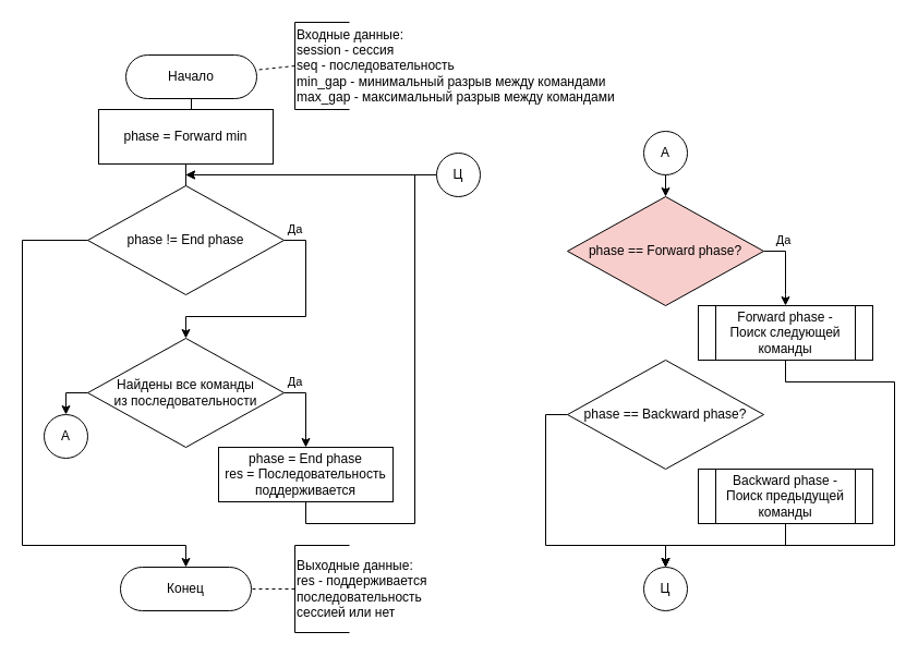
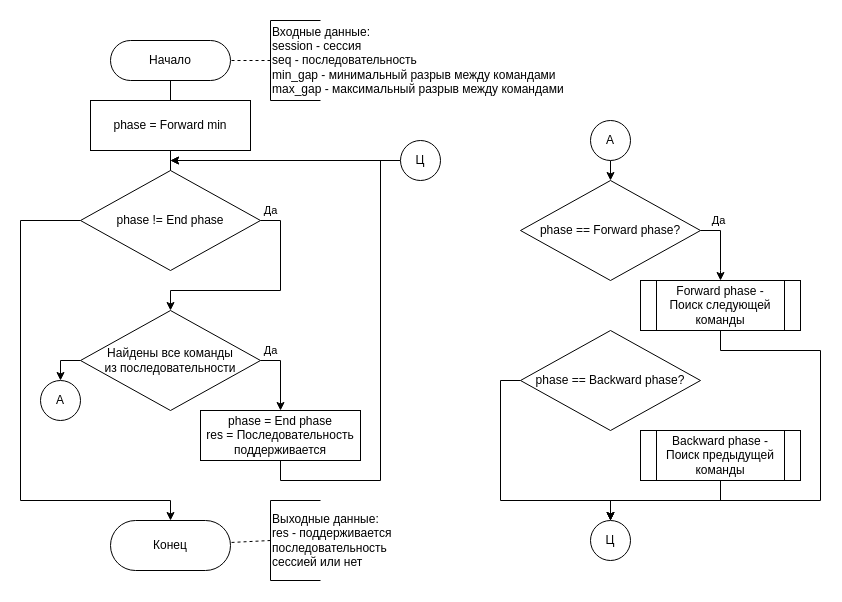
- <mxCell id="3" value="Начало" style="rounded=1;whiteSpace=wrap;html=1;arcSize=50;" parent="1" vertex="1"><mxGeometry x="115" y="50" width="120" height="40" as="geometry" /></mxCell>
+ <mxCell id="3" value="Начало" style="rounded=1;whiteSpace=wrap;html=1;arcSize=50;" parent="1" vertex="1"><mxGeometry x="110" y="40" width="120" height="40" as="geometry" /></mxCell>
- <mxCell id="18" value="phase == Forw&lt;span dir=&quot;ltr&quot; role=&quot;presentation&quot; style=&quot;left: 23.65%; top: 39.06%; font-size: calc(var(--scale-factor)*10.80px); font-family: sans-serif; transform: scaleX(1.168);&quot;&gt;ard&lt;/span&gt;&lt;span dir=&quot;ltr&quot; role=&quot;presentation&quot; style=&quot;left: 26.63%; top: 39.06%; font-size: calc(var(--scale-factor)*10.80px); font-family: sans-serif;&quot;&gt; &lt;/span&gt;&lt;span dir=&quot;ltr&quot; role=&quot;presentation&quot; style=&quot;left: 27.41%; top: 39.06%; font-size: calc(var(--scale-factor)*10.80px); font-family: sans-serif; transform: scaleX(1.058);&quot;&gt;phase&lt;/span&gt;?" style="rhombus;whiteSpace=wrap;html=1;fillColor=#f8cecc;" vertex="1" parent="1"><mxGeometry x="520" y="180" width="180" height="100" as="geometry" /></mxCell>
+ <mxCell id="18" value="phase == Forw&lt;span dir=&quot;ltr&quot; role=&quot;presentation&quot; style=&quot;left: 23.65%; top: 39.06%; font-size: calc(var(--scale-factor)*10.80px); font-family: sans-serif; transform: scaleX(1.168);&quot;&gt;ard&lt;/span&gt;&lt;span dir=&quot;ltr&quot; role=&quot;presentation&quot; style=&quot;left: 26.63%; top: 39.06%; font-size: calc(var(--scale-factor)*10.80px); font-family: sans-serif;&quot;&gt; &lt;/span&gt;&lt;span dir=&quot;ltr&quot; role=&quot;presentation&quot; style=&quot;left: 27.41%; top: 39.06%; font-size: calc(var(--scale-factor)*10.80px); font-family: sans-serif; transform: scaleX(1.058);&quot;&gt;phase&lt;/span&gt;?" style="rhombus;whiteSpace=wrap;html=1;" vertex="1" parent="1"><mxGeometry x="520" y="180" width="180" height="100" as="geometry" /></mxCell>
- <mxCell id="16" value="Конец" style="rounded=1;whiteSpace=wrap;html=1;arcSize=50;" vertex="1" parent="1"><mxGeometry x="110" y="520" width="120" height="40" as="geometry" /></mxCell>
+ <mxCell id="16" value="Конец" style="rounded=1;whiteSpace=wrap;html=1;arcSize=50;" vertex="1" parent="1"><mxGeometry x="110" y="520" width="120" height="50" as="geometry" /></mxCell>
